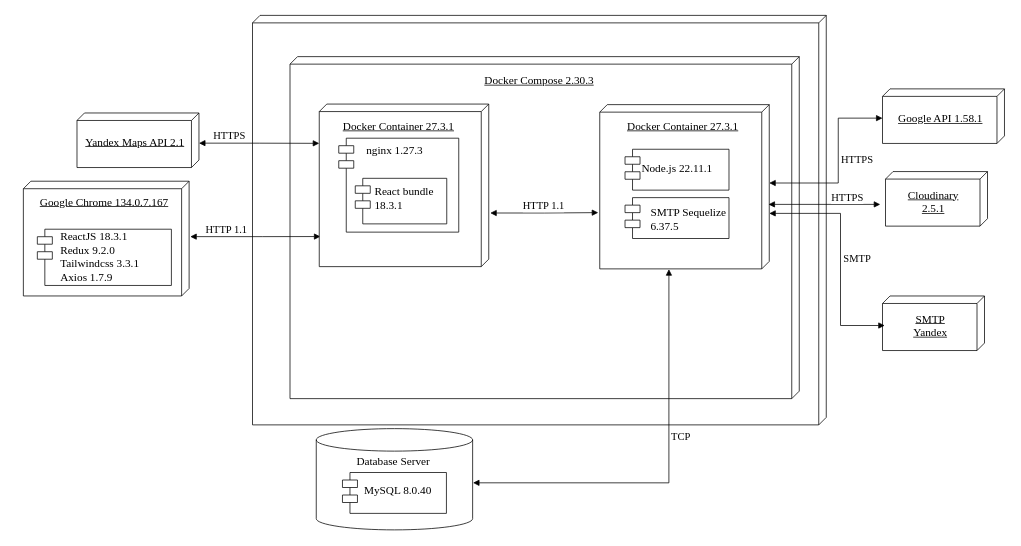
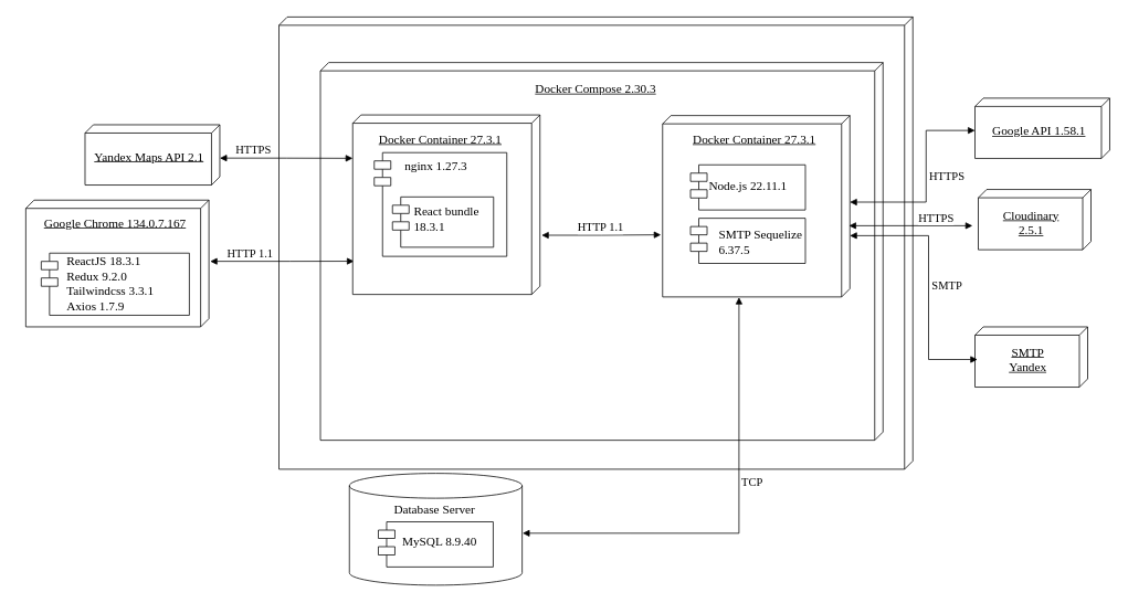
- <mxCell id="20" value="&lt;span style=&quot;font-family: &amp;quot;Times New Roman&amp;quot;; text-align: center;&quot;&gt;&lt;font&gt;MySQL 8.0.40&lt;/font&gt;&lt;/span&gt;" style="text;html=1;align=left;verticalAlign=middle;whiteSpace=wrap;rounded=0;fontSize=15;" parent="1" vertex="1"><mxGeometry x="482.81" y="628" width="104.88" height="50" as="geometry" /></mxCell>
+ <mxCell id="20" value="&lt;span style=&quot;font-family: &amp;quot;Times New Roman&amp;quot;; text-align: center;&quot;&gt;&lt;font&gt;MySQL 8.9.40&lt;/font&gt;&lt;/span&gt;" style="text;html=1;align=left;verticalAlign=middle;whiteSpace=wrap;rounded=0;fontSize=15;" parent="1" vertex="1"><mxGeometry x="482.81" y="628" width="104.88" height="50" as="geometry" /></mxCell>
